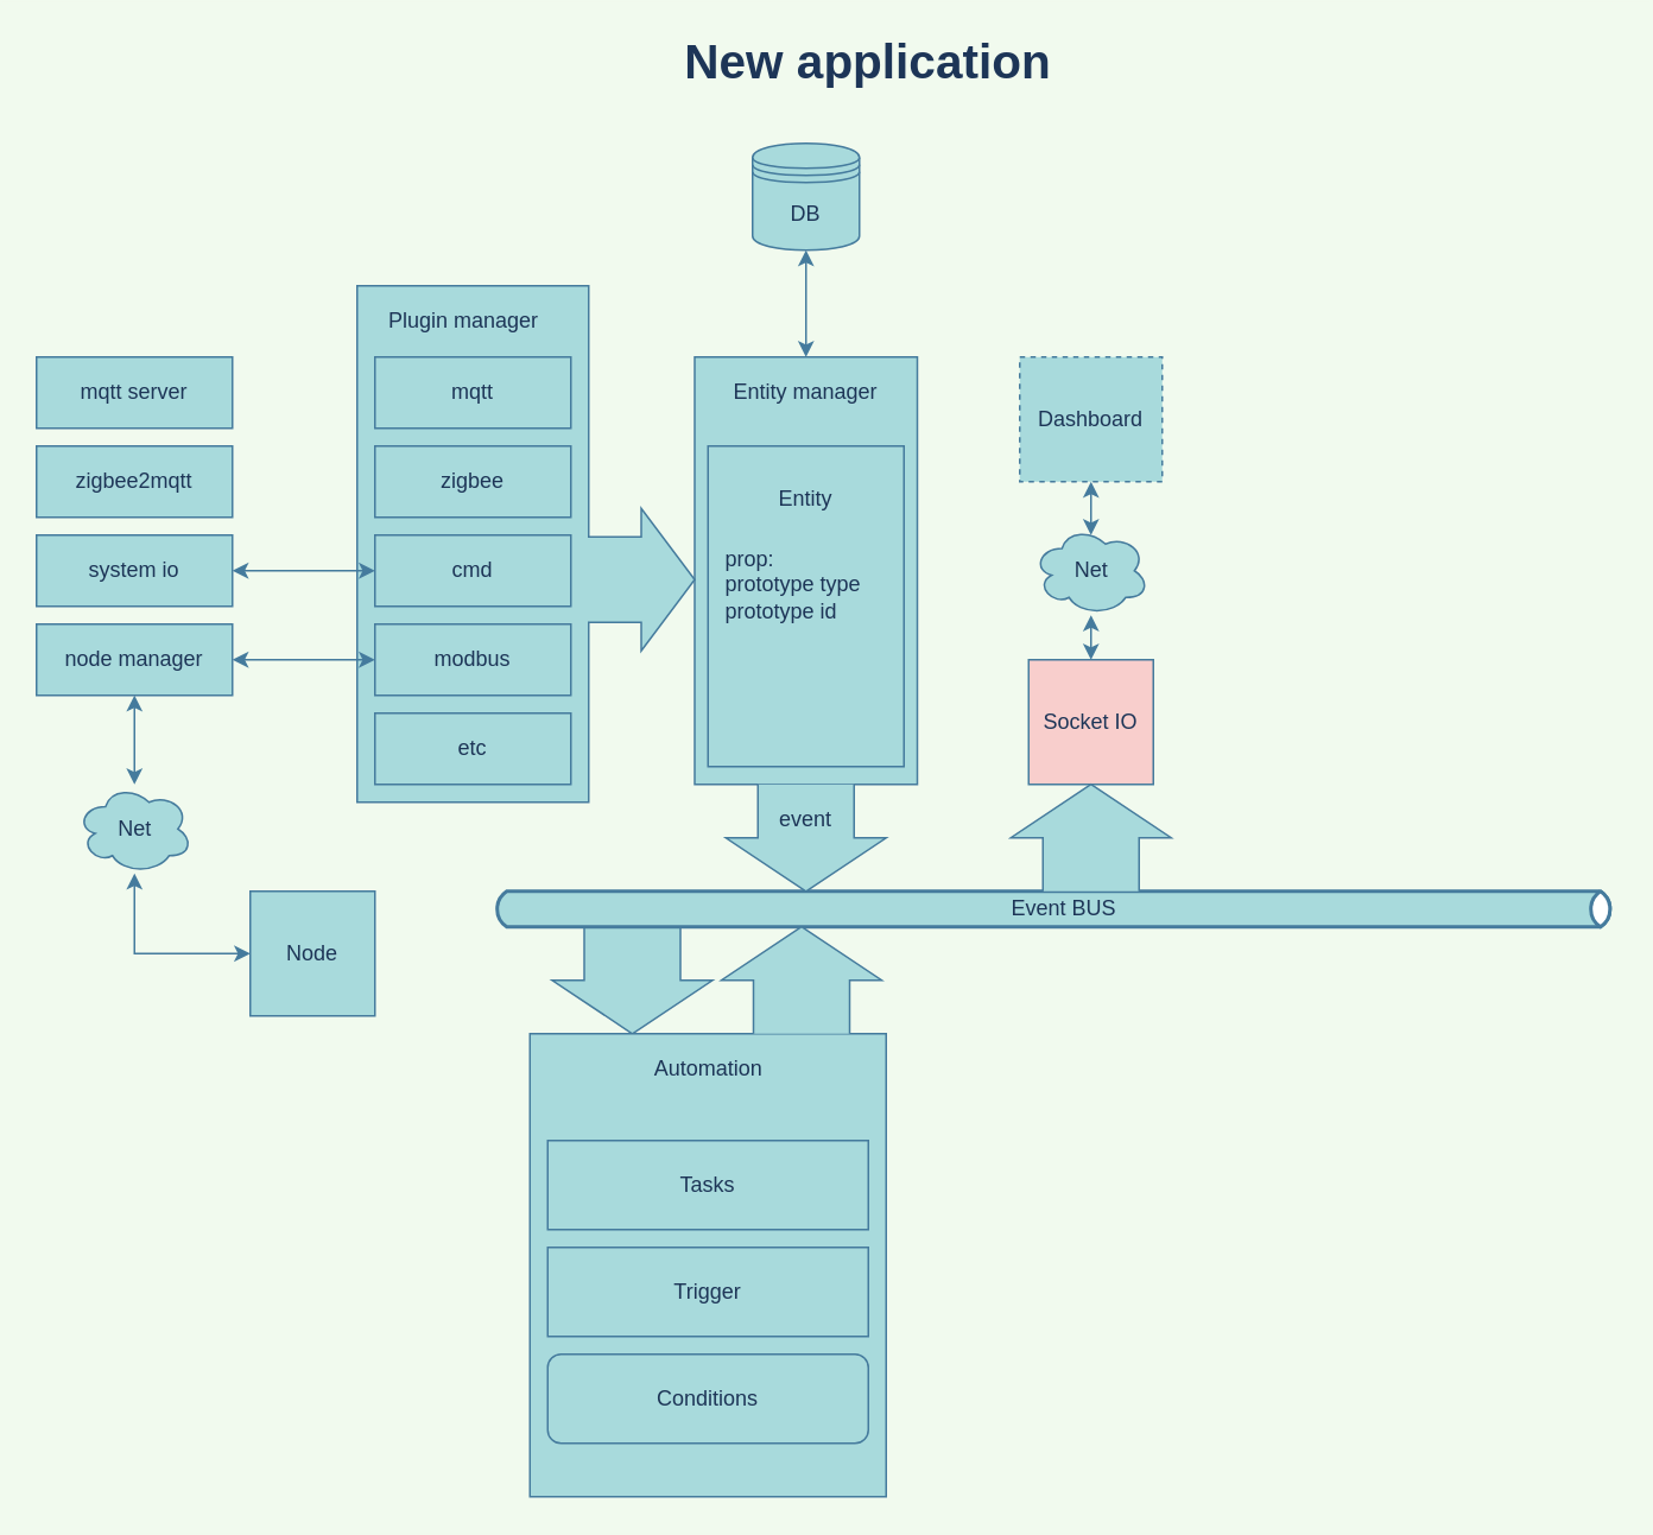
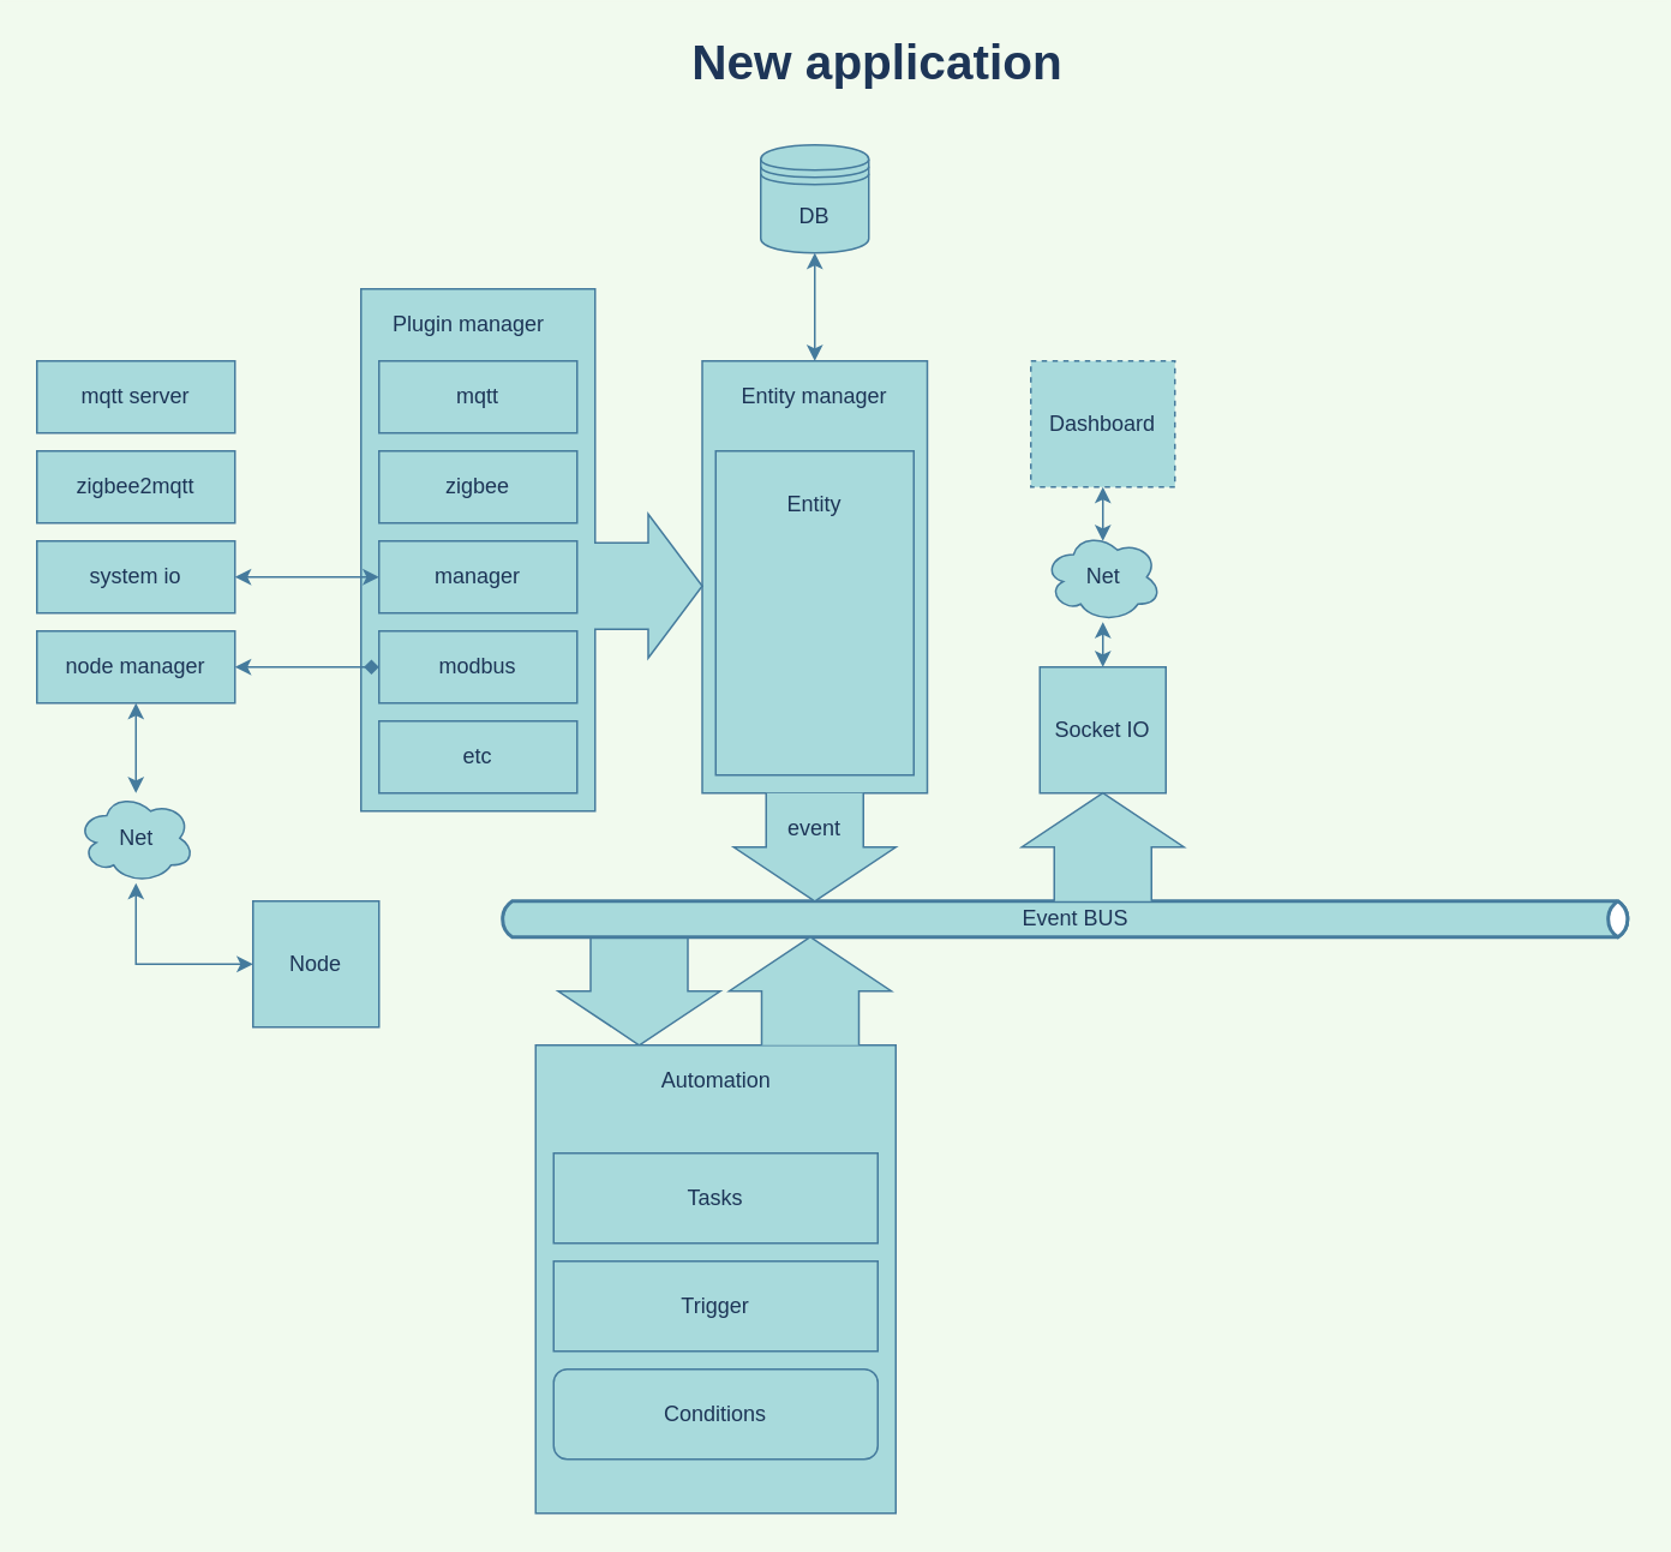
- <mxCell id="9" value="cmd" style="whiteSpace=wrap;html=1;rounded=0;sketch=0;strokeColor=#457B9D;fillColor=#A8DADC;fontColor=#1D3557;" parent="1" vertex="1"><mxGeometry x="210" y="300" width="110" height="40" as="geometry" /></mxCell>
+ <mxCell id="9" value="manager" style="whiteSpace=wrap;html=1;rounded=0;sketch=0;strokeColor=#457B9D;fillColor=#A8DADC;fontColor=#1D3557;" parent="1" vertex="1"><mxGeometry x="210" y="300" width="110" height="40" as="geometry" /></mxCell>
- <mxCell id="13" value="prop:&lt;br&gt;prototype type&lt;br&gt;prototype id" style="text;html=1;strokeColor=none;fillColor=none;align=left;verticalAlign=top;whiteSpace=wrap;rounded=0;sketch=0;fontColor=#1D3557;" parent="1" vertex="1"><mxGeometry x="404.5" y="300" width="92.5" height="120" as="geometry" /></mxCell>
- <mxCell id="39" style="edgeStyle=orthogonalEdgeStyle;curved=0;rounded=1;sketch=0;orthogonalLoop=1;jettySize=auto;html=1;entryX=0;entryY=0.5;entryDx=0;entryDy=0;strokeColor=#457B9D;fillColor=#A8DADC;fontColor=#1D3557;startArrow=classic;startFill=1;" parent="1" source="40" target="10" edge="1"><mxGeometry relative="1" as="geometry" /></mxCell>
+ <mxCell id="39" style="edgeStyle=orthogonalEdgeStyle;curved=0;rounded=1;sketch=0;orthogonalLoop=1;jettySize=auto;html=1;entryX=0;entryY=0.5;entryDx=0;entryDy=0;strokeColor=#457B9D;fillColor=#A8DADC;fontColor=#1D3557;startArrow=classic;startFill=1;endArrow=diamond;" parent="1" source="40" target="10" edge="1"><mxGeometry relative="1" as="geometry" /></mxCell>
- <mxCell id="27" value="Socket IO" style="rounded=0;whiteSpace=wrap;html=1;sketch=0;strokeColor=#457B9D;fillColor=#f8cecc;fontColor=#1D3557;" parent="1" vertex="1"><mxGeometry x="577" y="370" width="70" height="70" as="geometry" /></mxCell>
+ <mxCell id="27" value="Socket IO" style="rounded=0;whiteSpace=wrap;html=1;sketch=0;strokeColor=#457B9D;fillColor=#A8DADC;fontColor=#1D3557;" parent="1" vertex="1"><mxGeometry x="577" y="370" width="70" height="70" as="geometry" /></mxCell>
